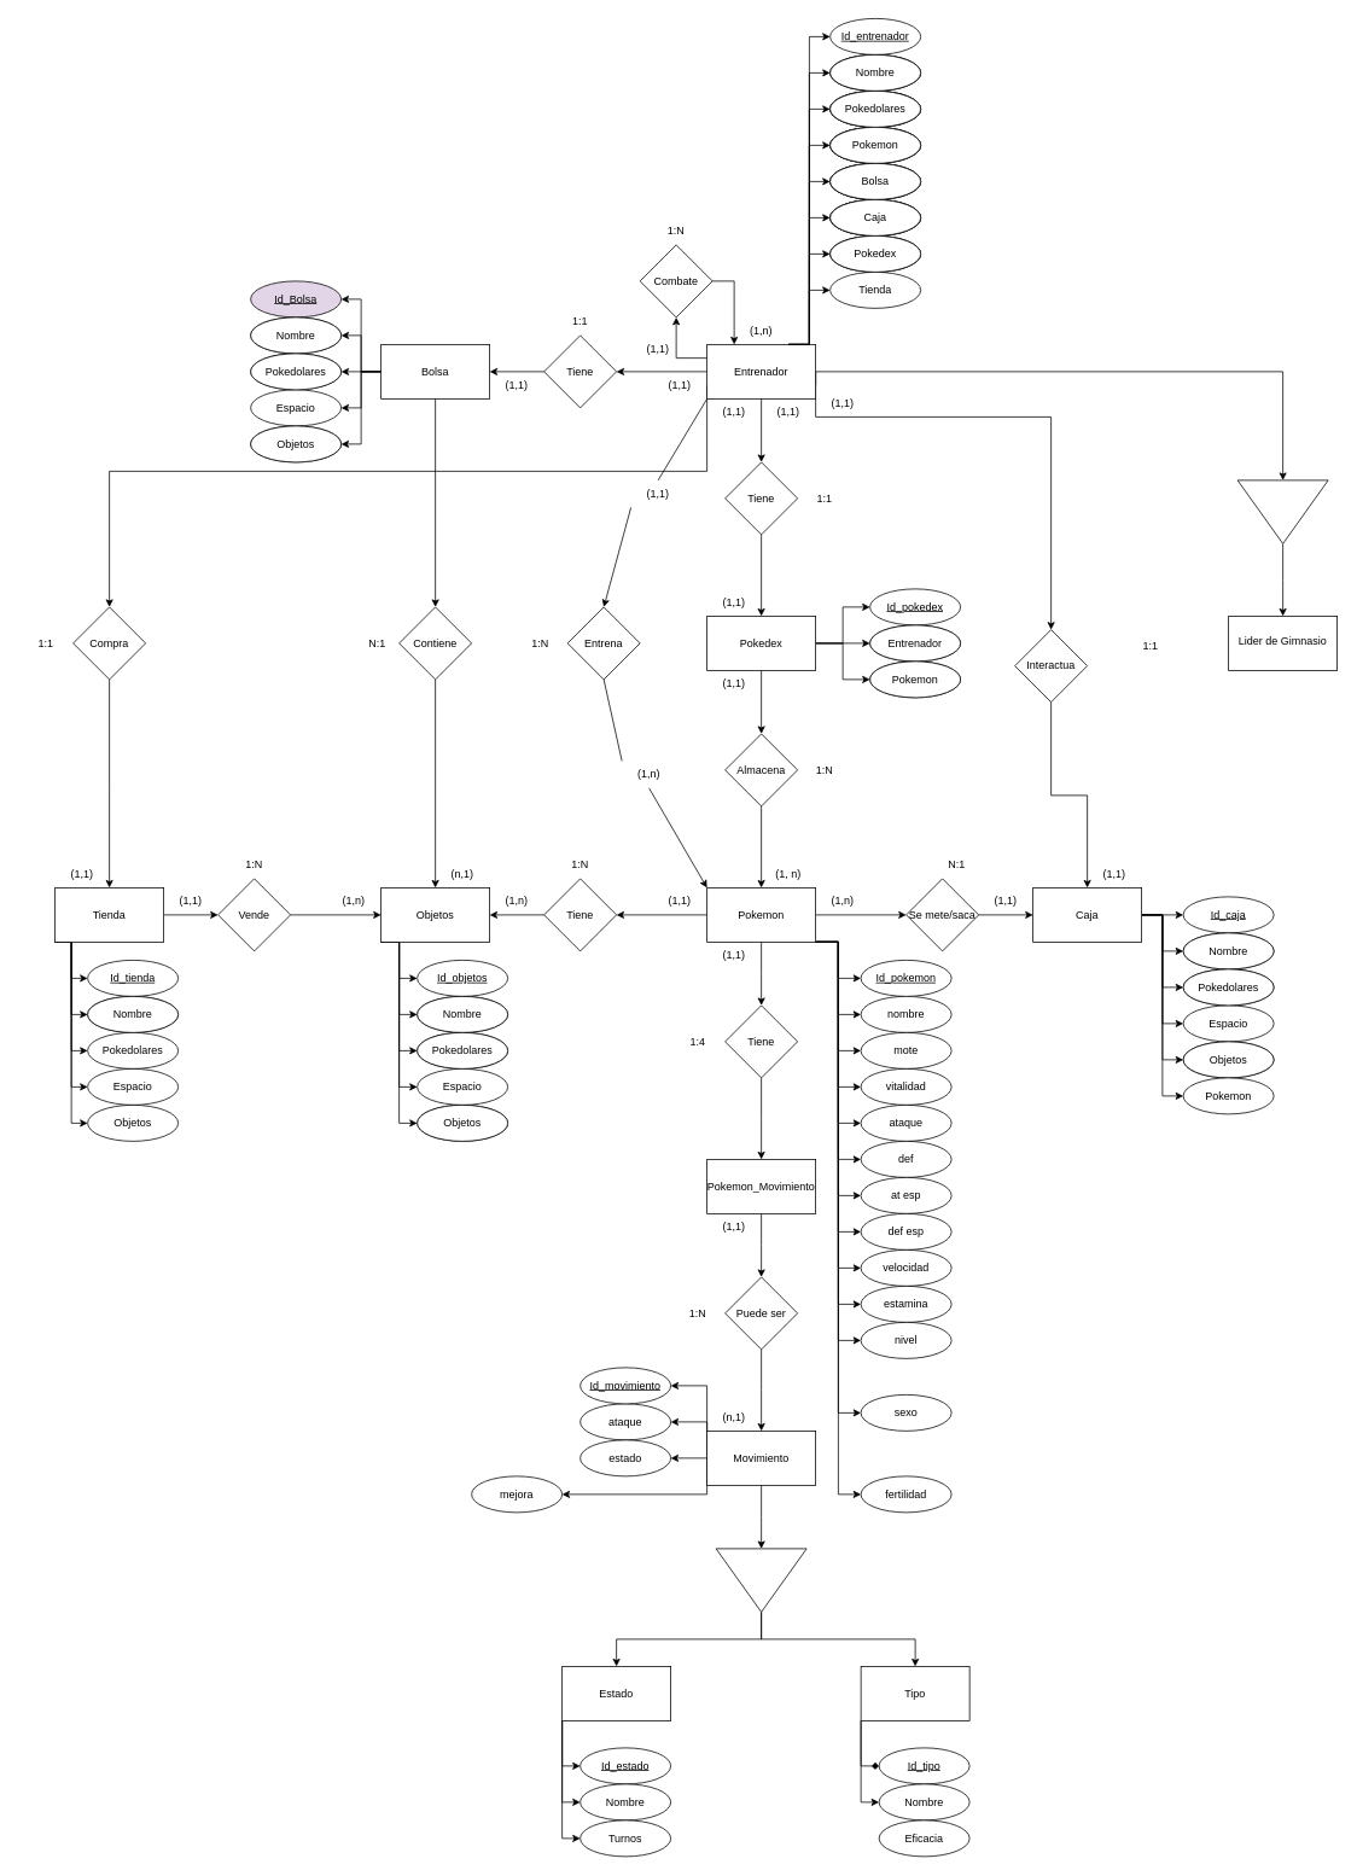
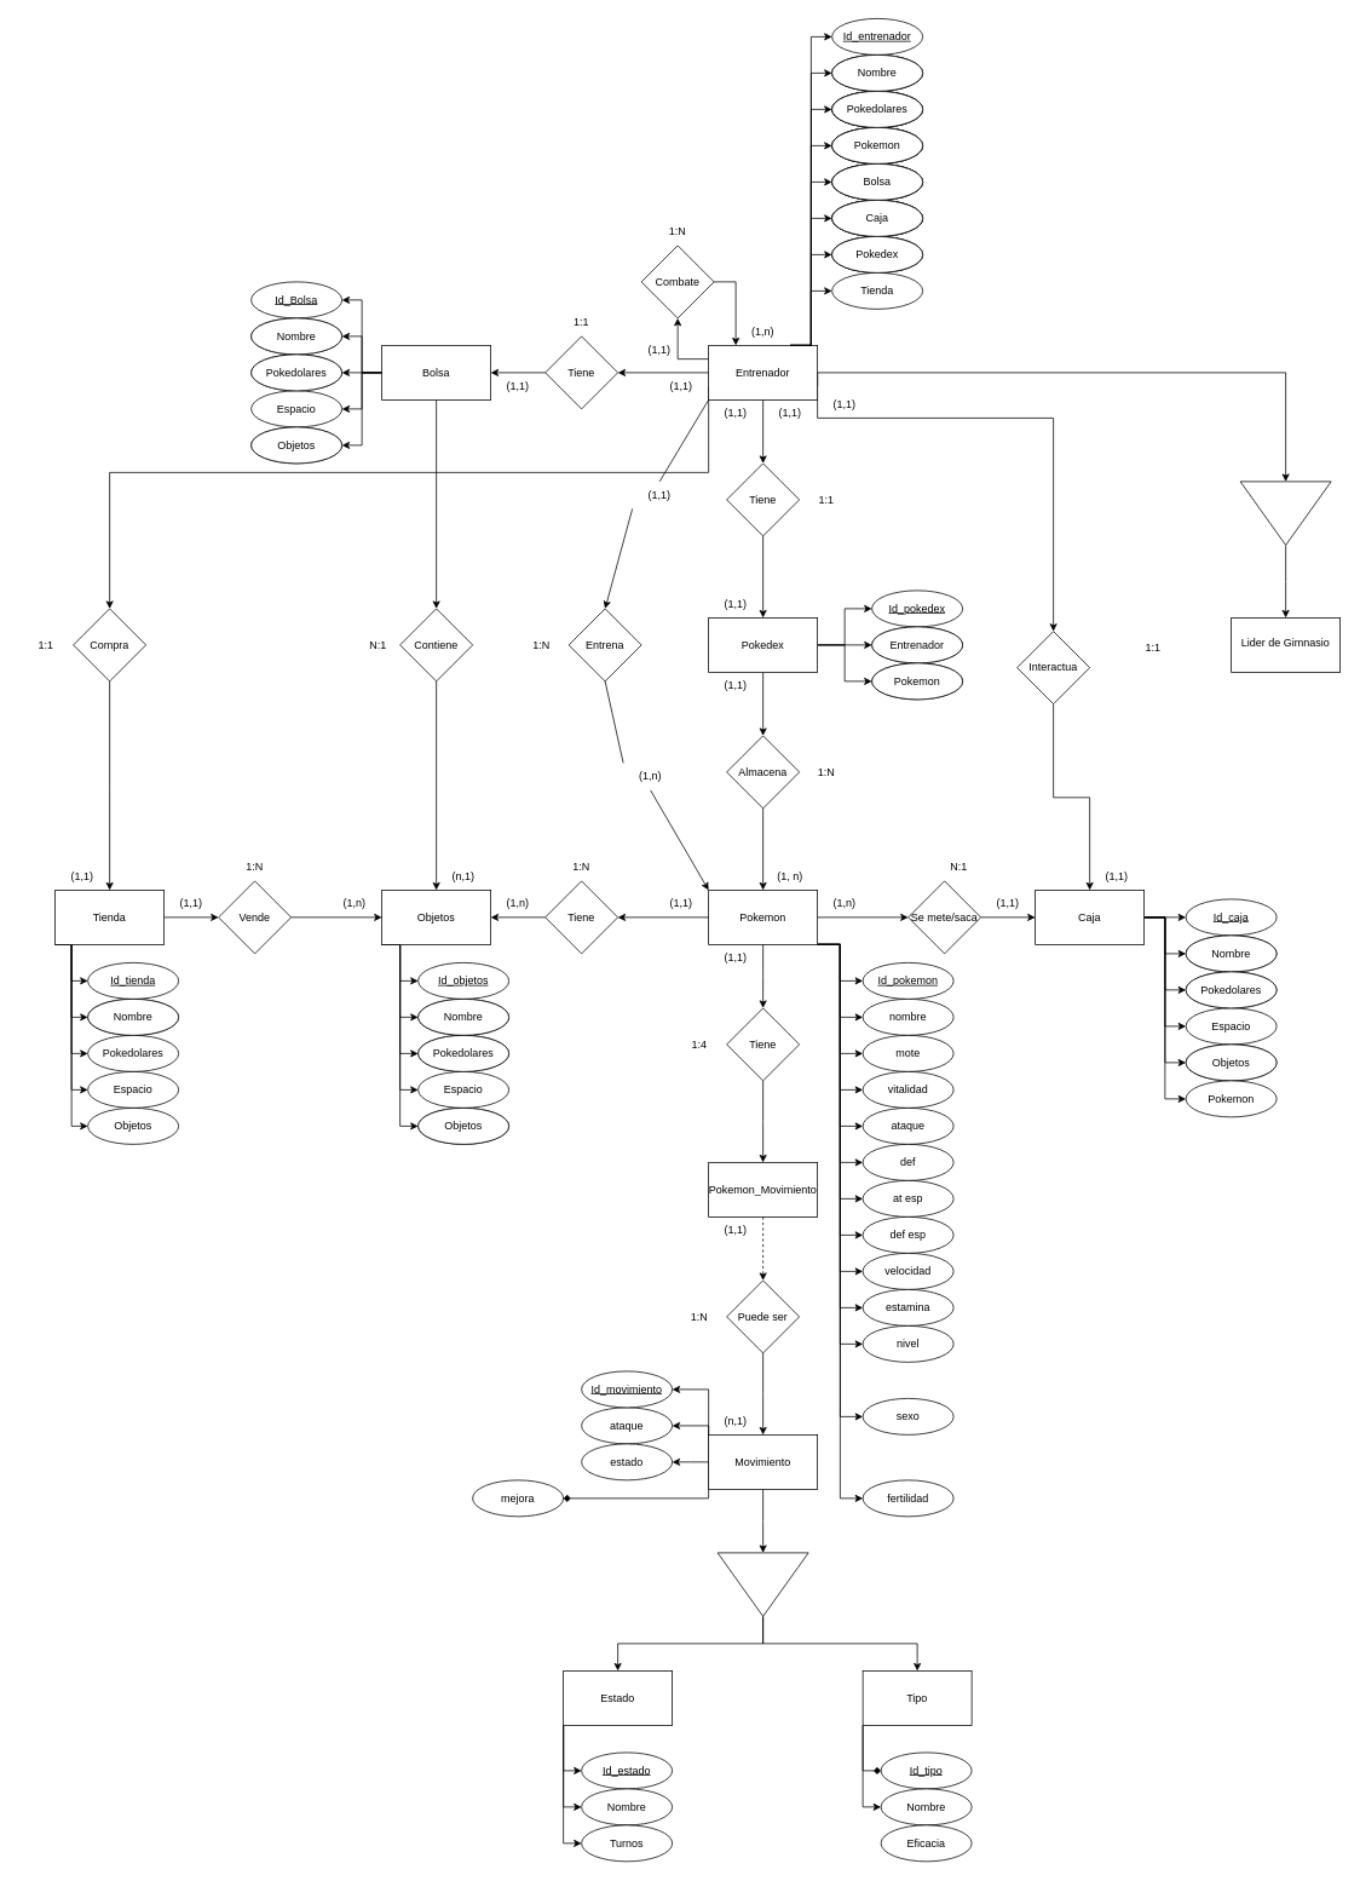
- <mxCell id="187" value="&lt;u&gt;Id_Bolsa&lt;/u&gt;" style="ellipse;whiteSpace=wrap;html=1;align=center;fillColor=#e1d5e7;" parent="1" vertex="1"><mxGeometry x="276" y="310" width="100" height="40" as="geometry" /></mxCell>
+ <mxCell id="187" value="&lt;u&gt;Id_Bolsa&lt;/u&gt;" style="ellipse;whiteSpace=wrap;html=1;align=center;" parent="1" vertex="1"><mxGeometry x="276" y="310" width="100" height="40" as="geometry" /></mxCell>
- <mxCell id="81" value="" style="edgeStyle=elbowEdgeStyle;rounded=0;orthogonalLoop=1;jettySize=auto;elbow=vertical;html=1;" parent="1" source="82" target="84" edge="1"><mxGeometry relative="1" as="geometry" /></mxCell>
+ <mxCell id="81" value="" style="edgeStyle=elbowEdgeStyle;rounded=0;orthogonalLoop=1;jettySize=auto;elbow=vertical;html=1;dashed=1;" parent="1" source="82" target="84" edge="1"><mxGeometry relative="1" as="geometry" /></mxCell>
- <mxCell id="88" style="edgeStyle=elbowEdgeStyle;rounded=0;orthogonalLoop=1;jettySize=auto;elbow=vertical;html=1;exitX=0;exitY=0.5;exitDx=0;exitDy=0;entryX=1;entryY=0.5;entryDx=0;entryDy=0;" parent="1" source="89" target="147" edge="1"><mxGeometry relative="1" as="geometry"><Array as="points"><mxPoint x="756" y="1650" /></Array></mxGeometry></mxCell>
+ <mxCell id="88" style="edgeStyle=elbowEdgeStyle;rounded=0;orthogonalLoop=1;jettySize=auto;elbow=vertical;html=1;exitX=0;exitY=0.5;exitDx=0;exitDy=0;entryX=1;entryY=0.5;entryDx=0;entryDy=0;endArrow=diamond;" parent="1" source="89" target="147" edge="1"><mxGeometry relative="1" as="geometry"><Array as="points"><mxPoint x="756" y="1650" /></Array></mxGeometry></mxCell>
